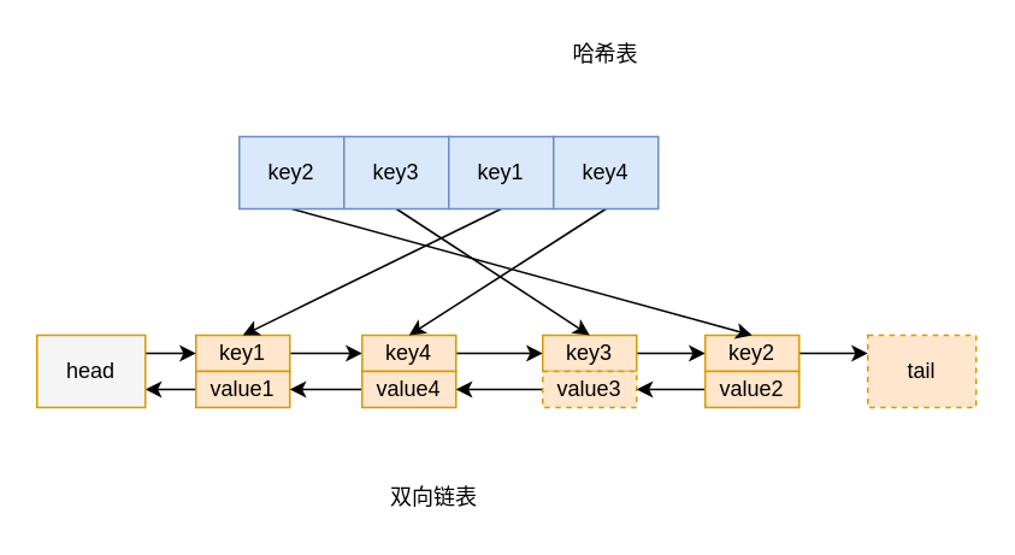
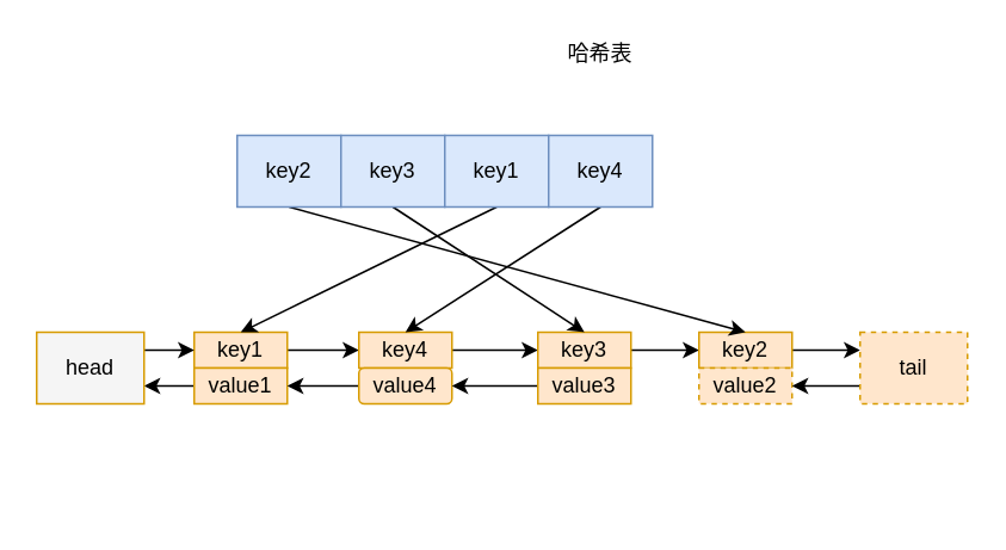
- <mxCell id="9" value="value4" style="rounded=0;whiteSpace=wrap;html=1;fillColor=#ffe6cc;strokeColor=#d79b00;" vertex="1" parent="1"><mxGeometry x="200" y="205" width="52" height="20" as="geometry" /></mxCell>
+ <mxCell id="9" value="value4" style="whiteSpace=wrap;html=1;fillColor=#ffe6cc;strokeColor=#d79b00;rounded=1;" vertex="1" parent="1"><mxGeometry x="200" y="205" width="52" height="20" as="geometry" /></mxCell>
- <mxCell id="13" value="value3" style="rounded=0;whiteSpace=wrap;html=1;fillColor=#ffe6cc;strokeColor=#d79b00;dashed=1;" vertex="1" parent="1"><mxGeometry x="300" y="205" width="52" height="20" as="geometry" /></mxCell>
+ <mxCell id="13" value="value3" style="rounded=0;whiteSpace=wrap;html=1;fillColor=#ffe6cc;strokeColor=#d79b00;" vertex="1" parent="1"><mxGeometry x="300" y="205" width="52" height="20" as="geometry" /></mxCell>
- <mxCell id="16" style="edgeStyle=none;rounded=0;orthogonalLoop=1;jettySize=auto;html=1;exitX=0;exitY=0.5;exitDx=0;exitDy=0;entryX=1;entryY=0.5;entryDx=0;entryDy=0;" edge="1" parent="1" source="17" target="13"><mxGeometry relative="1" as="geometry" /></mxCell>
- <mxCell id="17" value="value2" style="rounded=0;whiteSpace=wrap;html=1;fillColor=#ffe6cc;strokeColor=#d79b00;" vertex="1" parent="1"><mxGeometry x="390" y="205" width="52" height="20" as="geometry" /></mxCell>
+ <mxCell id="17" value="value2" style="rounded=0;whiteSpace=wrap;html=1;fillColor=#ffe6cc;strokeColor=#d79b00;dashed=1;" vertex="1" parent="1"><mxGeometry x="390" y="205" width="52" height="20" as="geometry" /></mxCell>
+ <mxCell id="28" style="edgeStyle=none;rounded=0;orthogonalLoop=1;jettySize=auto;html=1;exitX=0;exitY=0.75;exitDx=0;exitDy=0;entryX=1;entryY=0.5;entryDx=0;entryDy=0;" edge="1" parent="1" source="29" target="17"><mxGeometry relative="1" as="geometry" /></mxCell>
- <mxCell id="31" value="双向链表" style="text;html=1;strokeColor=none;fillColor=none;align=center;verticalAlign=middle;whiteSpace=wrap;rounded=0;" vertex="1" parent="1"><mxGeometry x="205" y="265" width="70" height="20" as="geometry" /></mxCell>
